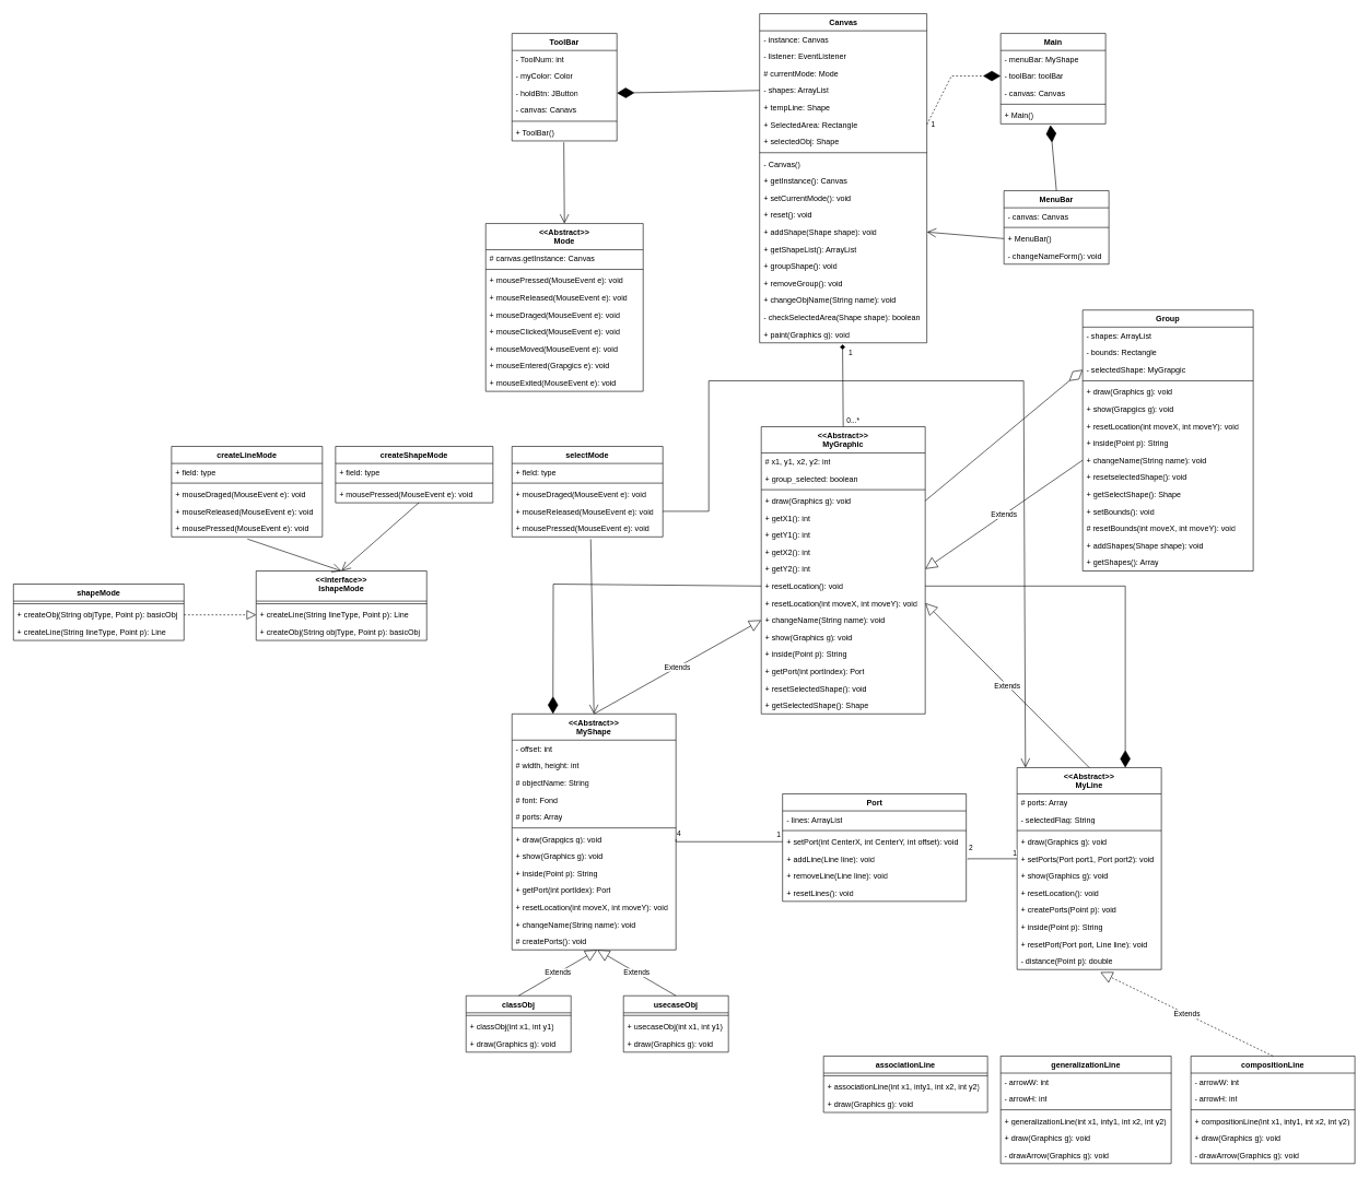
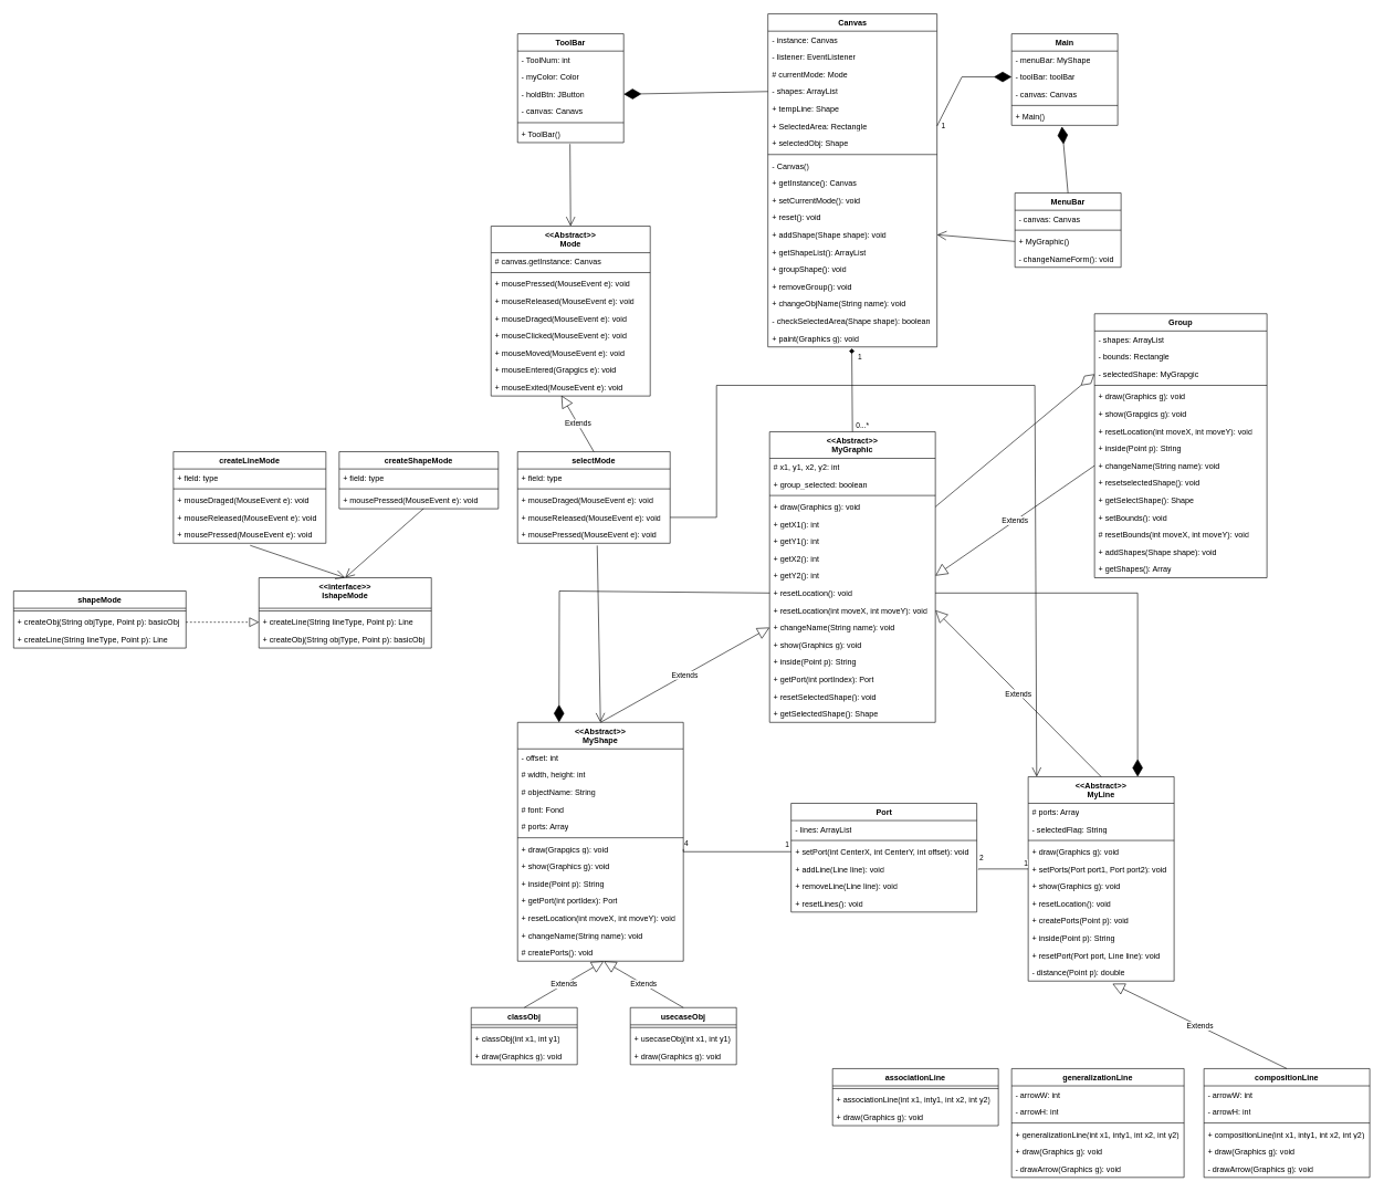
- <mxCell id="187" value="" style="endArrow=diamondThin;endFill=1;endSize=24;html=1;rounded=0;entryX=0;entryY=0.5;entryDx=0;entryDy=0;exitX=1;exitY=0.5;exitDx=0;exitDy=0;dashed=1;" edge="1" parent="1" source="8" target="156"><mxGeometry width="160" relative="1" as="geometry"><mxPoint x="1630" y="200" as="sourcePoint" /><mxPoint x="1790" y="200" as="targetPoint" /><Array as="points"><mxPoint x="1450" y="115" /></Array></mxGeometry></mxCell>
+ <mxCell id="187" value="" style="endArrow=diamondThin;endFill=1;endSize=24;html=1;rounded=0;entryX=0;entryY=0.5;entryDx=0;entryDy=0;exitX=1;exitY=0.5;exitDx=0;exitDy=0;" edge="1" parent="1" source="8" target="156"><mxGeometry width="160" relative="1" as="geometry"><mxPoint x="1630" y="200" as="sourcePoint" /><mxPoint x="1790" y="200" as="targetPoint" /><Array as="points"><mxPoint x="1450" y="115" /></Array></mxGeometry></mxCell>
- <mxCell id="163" value="+ MenuBar()" style="text;strokeColor=none;fillColor=none;align=left;verticalAlign=top;spacingLeft=4;spacingRight=4;overflow=hidden;rotatable=0;points=[[0,0.5],[1,0.5]];portConstraint=eastwest;whiteSpace=wrap;html=1;" parent="160" vertex="1"><mxGeometry y="60" width="160" height="26" as="geometry" /></mxCell>
+ <mxCell id="163" value="+ MyGraphic()" style="text;strokeColor=none;fillColor=none;align=left;verticalAlign=top;spacingLeft=4;spacingRight=4;overflow=hidden;rotatable=0;points=[[0,0.5],[1,0.5]];portConstraint=eastwest;whiteSpace=wrap;html=1;" parent="160" vertex="1"><mxGeometry y="60" width="160" height="26" as="geometry" /></mxCell>
+ <mxCell id="56" value="Extends" style="endArrow=block;endSize=16;endFill=0;html=1;rounded=0;exitX=0.5;exitY=0;exitDx=0;exitDy=0;entryX=0.442;entryY=0.971;entryDx=0;entryDy=0;entryPerimeter=0;" parent="1" source="42" target="37" edge="1"><mxGeometry width="160" relative="1" as="geometry"><mxPoint x="690" y="680" as="sourcePoint" /><mxPoint x="850" y="680" as="targetPoint" /></mxGeometry></mxCell>
- <mxCell id="172" value="Extends" style="endArrow=block;endSize=16;endFill=0;html=1;rounded=0;exitX=0.5;exitY=0;exitDx=0;exitDy=0;entryX=0.577;entryY=1.152;entryDx=0;entryDy=0;entryPerimeter=0;dashed=1;" parent="1" source="117" target="112" edge="1"><mxGeometry width="160" relative="1" as="geometry"><mxPoint x="1550" y="1400" as="sourcePoint" /><mxPoint x="1710" y="1400" as="targetPoint" /></mxGeometry></mxCell>
+ <mxCell id="172" value="Extends" style="endArrow=block;endSize=16;endFill=0;html=1;rounded=0;exitX=0.5;exitY=0;exitDx=0;exitDy=0;entryX=0.577;entryY=1.152;entryDx=0;entryDy=0;entryPerimeter=0;" parent="1" source="117" target="112" edge="1"><mxGeometry width="160" relative="1" as="geometry"><mxPoint x="1550" y="1400" as="sourcePoint" /><mxPoint x="1710" y="1400" as="targetPoint" /></mxGeometry></mxCell>
